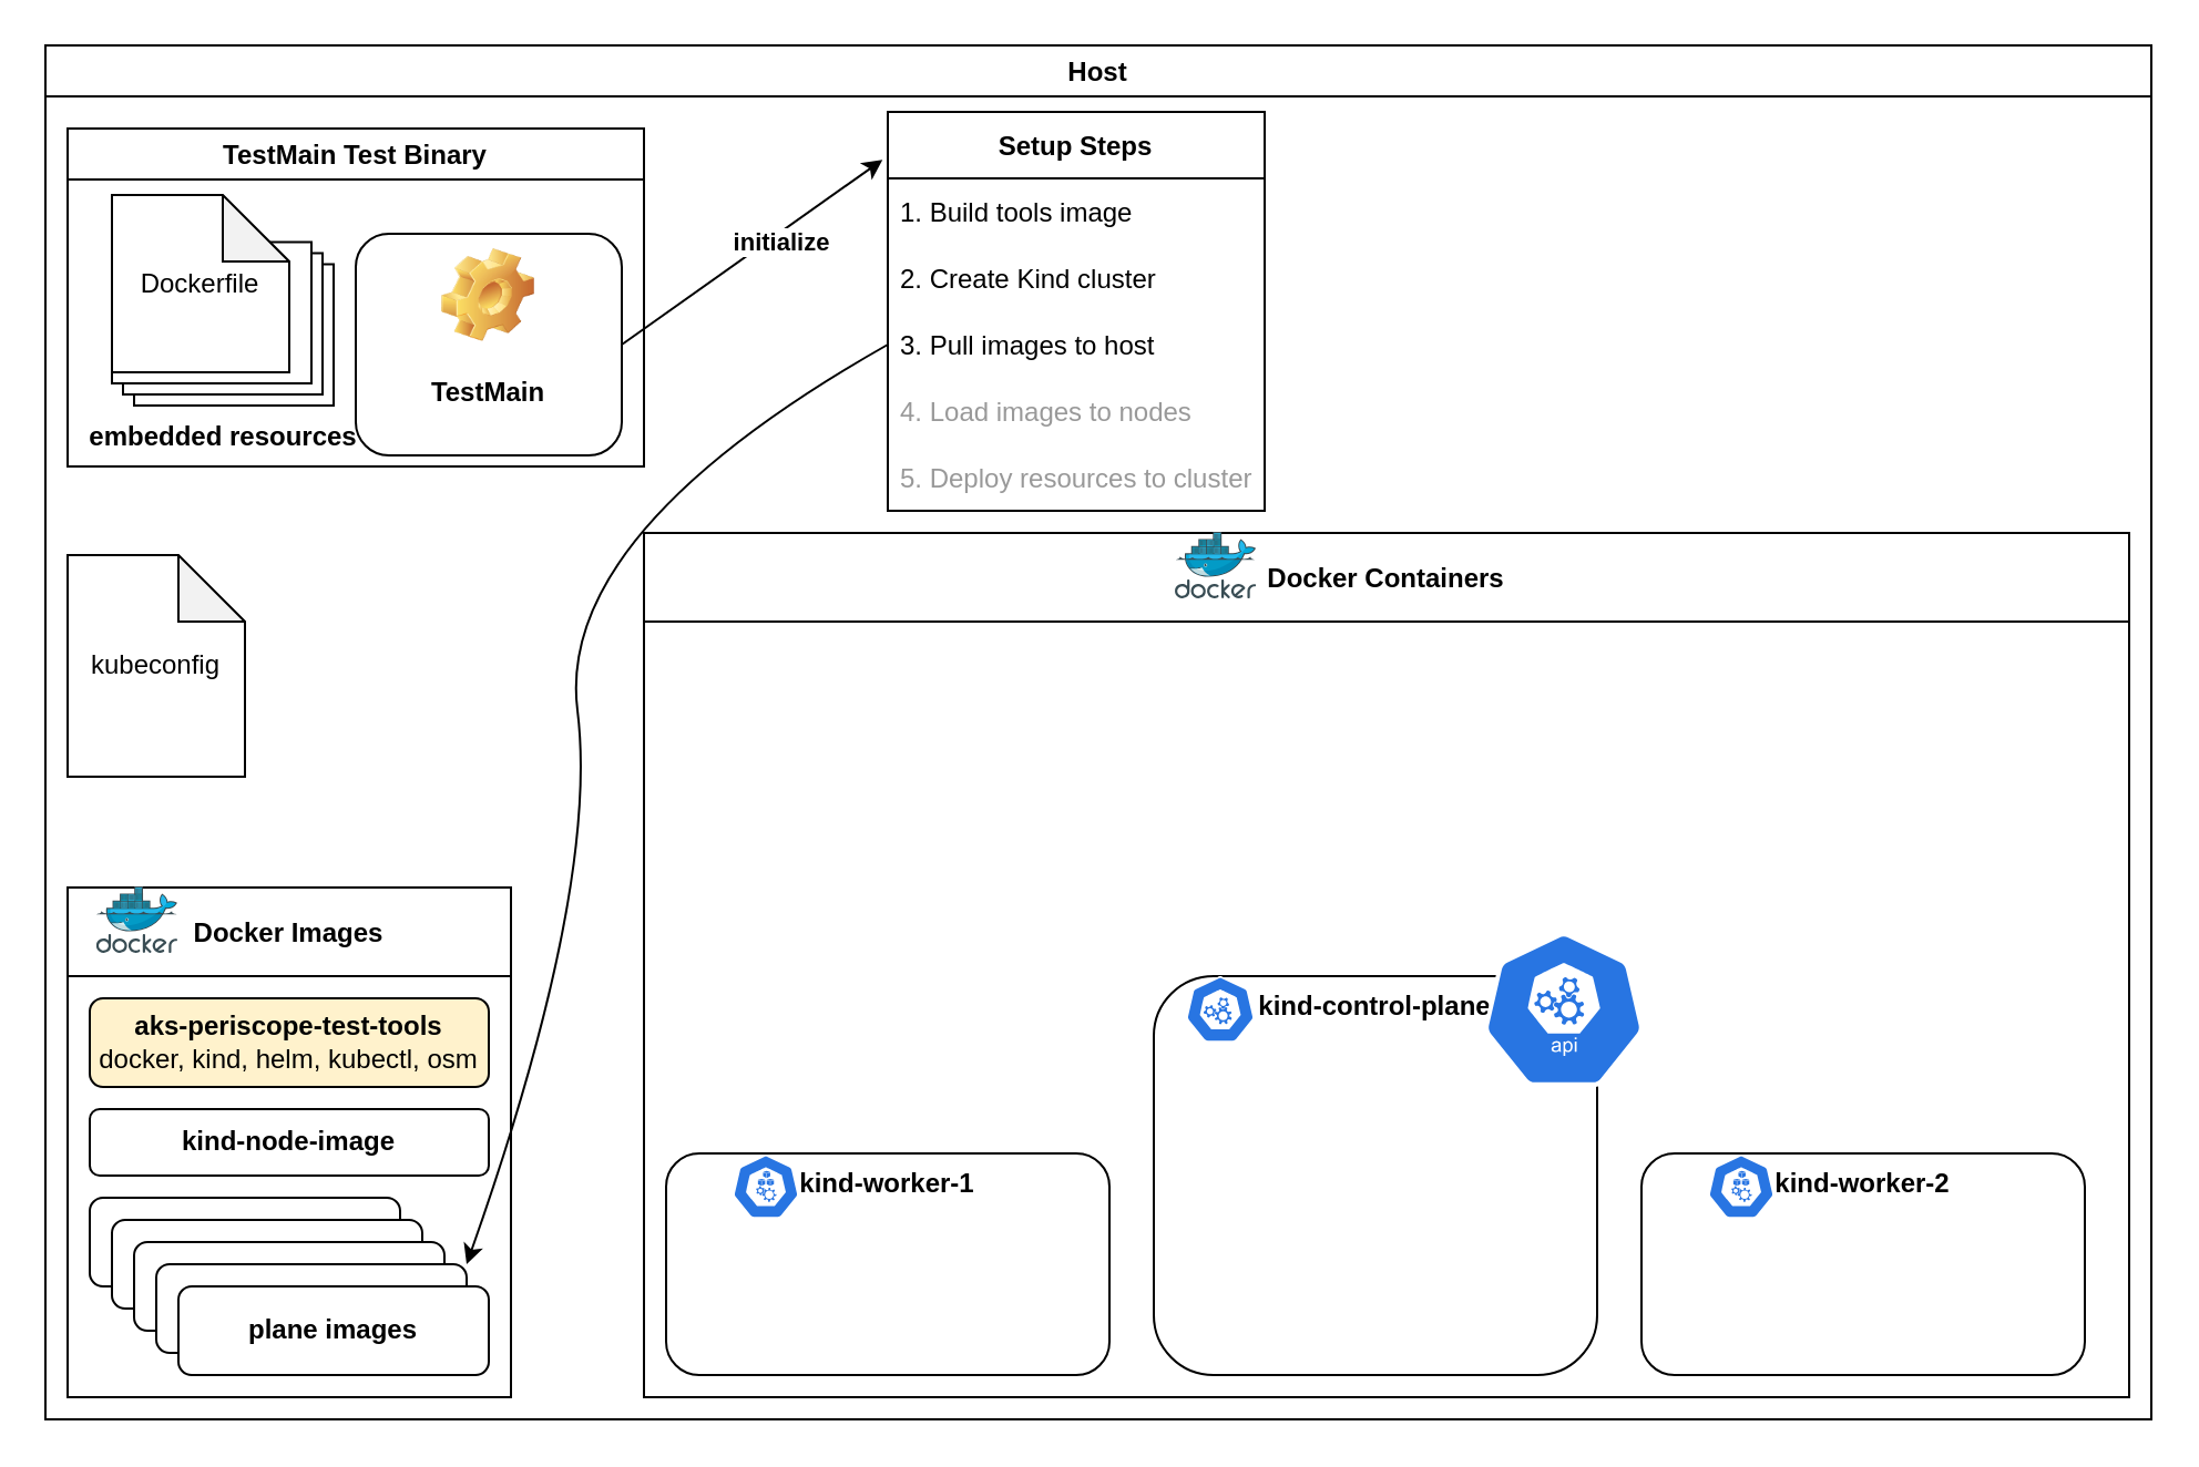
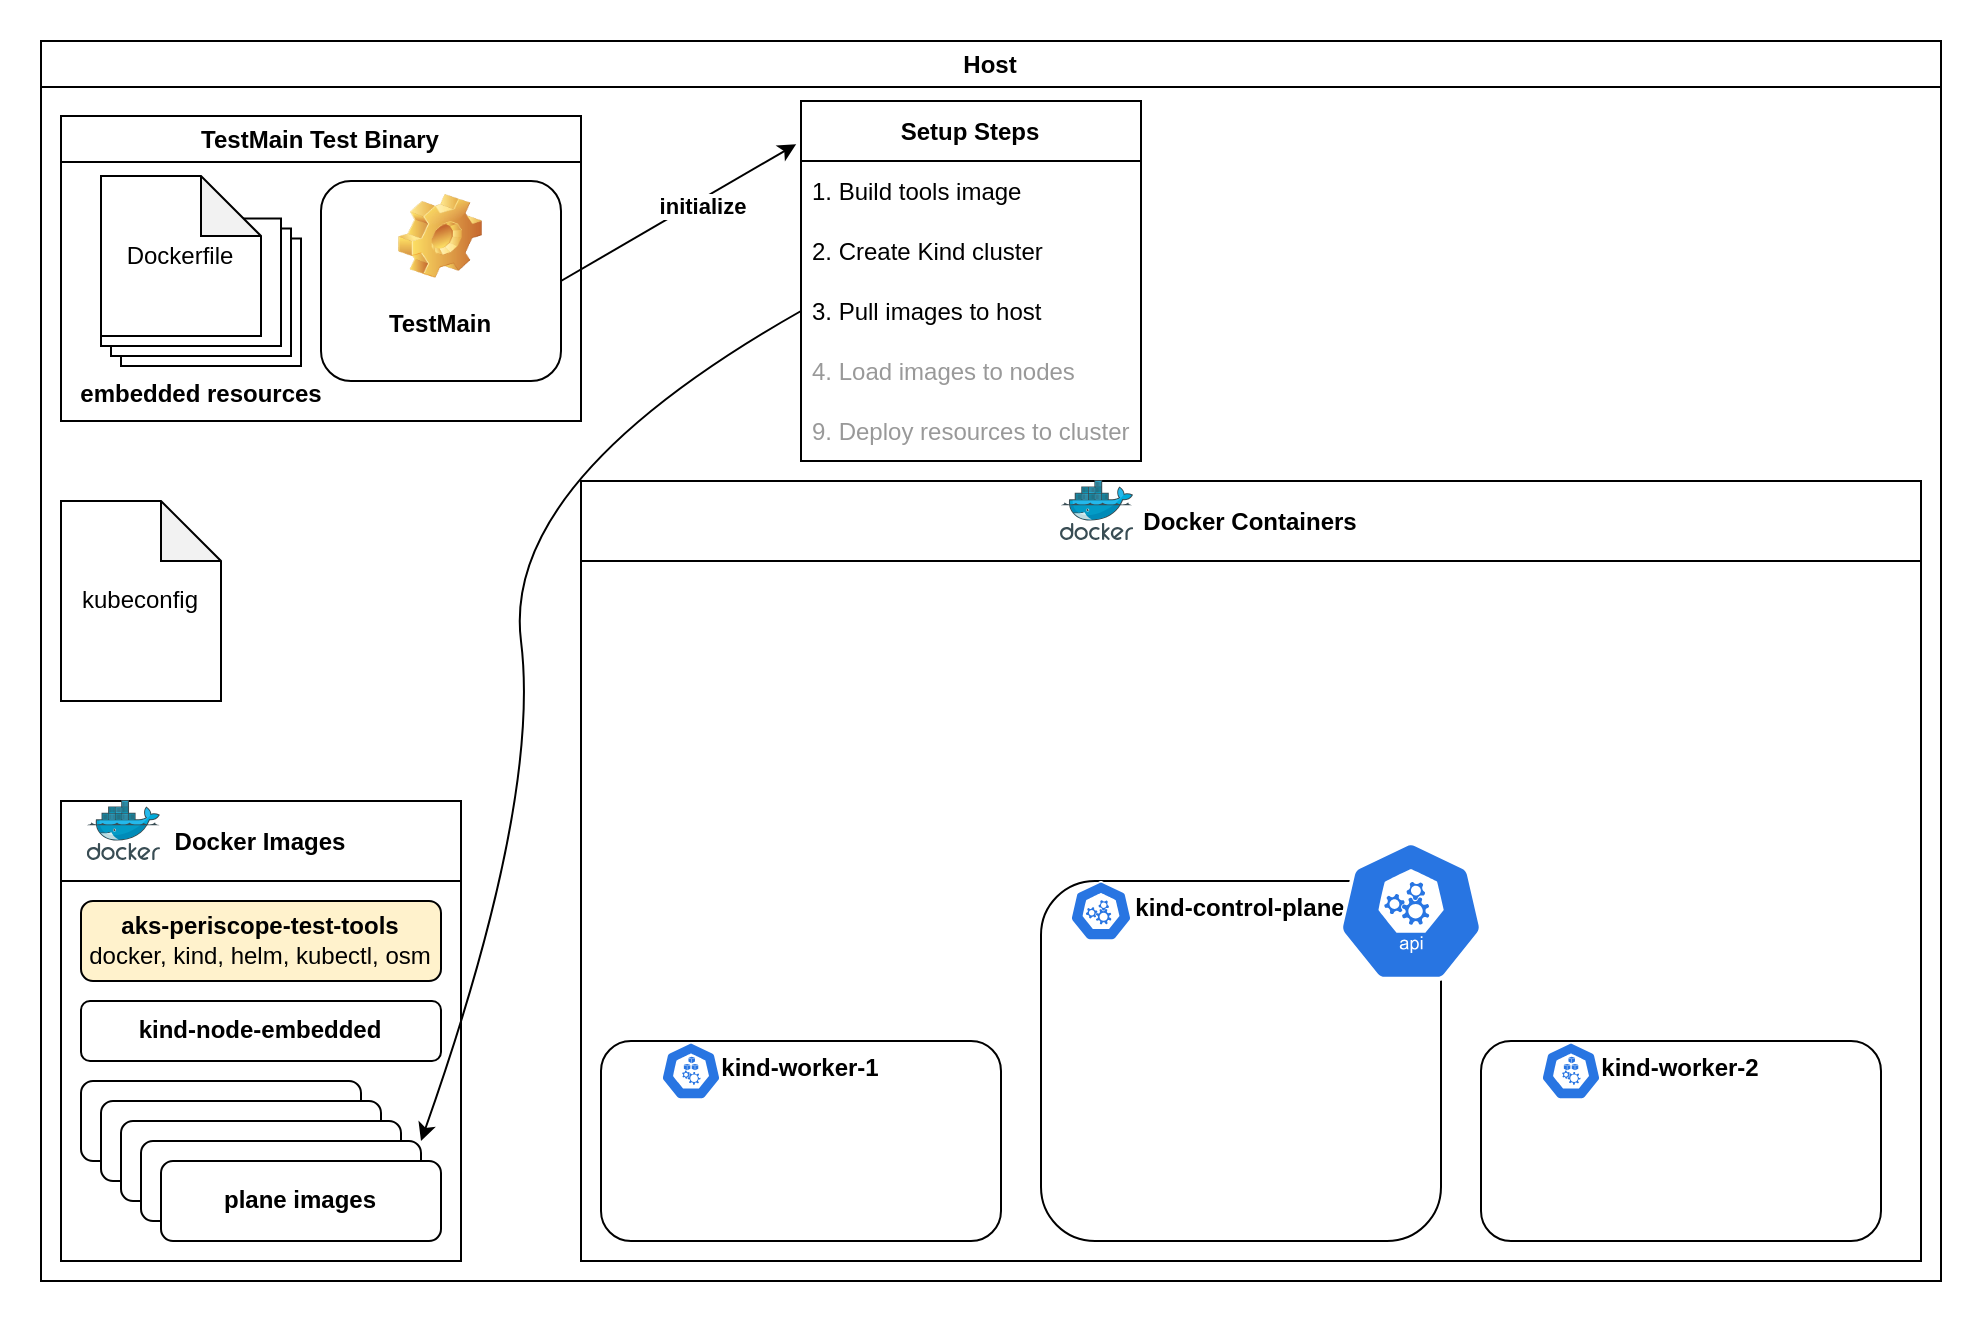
- <mxCell id="32" value="TestMain&lt;br&gt;&lt;br&gt;" style="label;whiteSpace=wrap;html=1;align=center;verticalAlign=bottom;spacingLeft=0;spacingBottom=4;imageAlign=center;imageVerticalAlign=top;image=img/clipart/Gear_128x128.png" parent="30" vertex="1"><mxGeometry x="130" y="47.5" width="120" height="100" as="geometry" /></mxCell>
+ <mxCell id="32" value="TestMain&lt;br&gt;&lt;br&gt;" style="label;whiteSpace=wrap;html=1;align=center;verticalAlign=bottom;spacingLeft=0;spacingBottom=4;imageAlign=center;imageVerticalAlign=top;image=img/clipart/Gear_128x128.png" parent="30" vertex="1"><mxGeometry x="130" y="32.5" width="120" height="100" as="geometry" /></mxCell>
- <mxCell id="27" value="5. Deploy resources to cluster" style="text;strokeColor=none;fillColor=none;align=left;verticalAlign=middle;spacingLeft=4;spacingRight=4;overflow=hidden;points=[[0,0.5],[1,0.5]];portConstraint=eastwest;rotatable=0;fontColor=#999999;" parent="22" vertex="1"><mxGeometry y="150" width="170" height="30" as="geometry" /></mxCell>
+ <mxCell id="27" value="9. Deploy resources to cluster" style="text;strokeColor=none;fillColor=none;align=left;verticalAlign=middle;spacingLeft=4;spacingRight=4;overflow=hidden;points=[[0,0.5],[1,0.5]];portConstraint=eastwest;rotatable=0;fontColor=#999999;" parent="22" vertex="1"><mxGeometry y="150" width="170" height="30" as="geometry" /></mxCell>
- <mxCell id="5" value="&lt;b&gt;kind-node-image&lt;/b&gt;" style="rounded=1;whiteSpace=wrap;html=1;" parent="3" vertex="1"><mxGeometry x="10" y="100" width="180" height="30" as="geometry" /></mxCell>
+ <mxCell id="5" value="&lt;b&gt;kind-node-embedded&lt;/b&gt;" style="rounded=1;whiteSpace=wrap;html=1;" parent="3" vertex="1"><mxGeometry x="10" y="100" width="180" height="30" as="geometry" /></mxCell>
